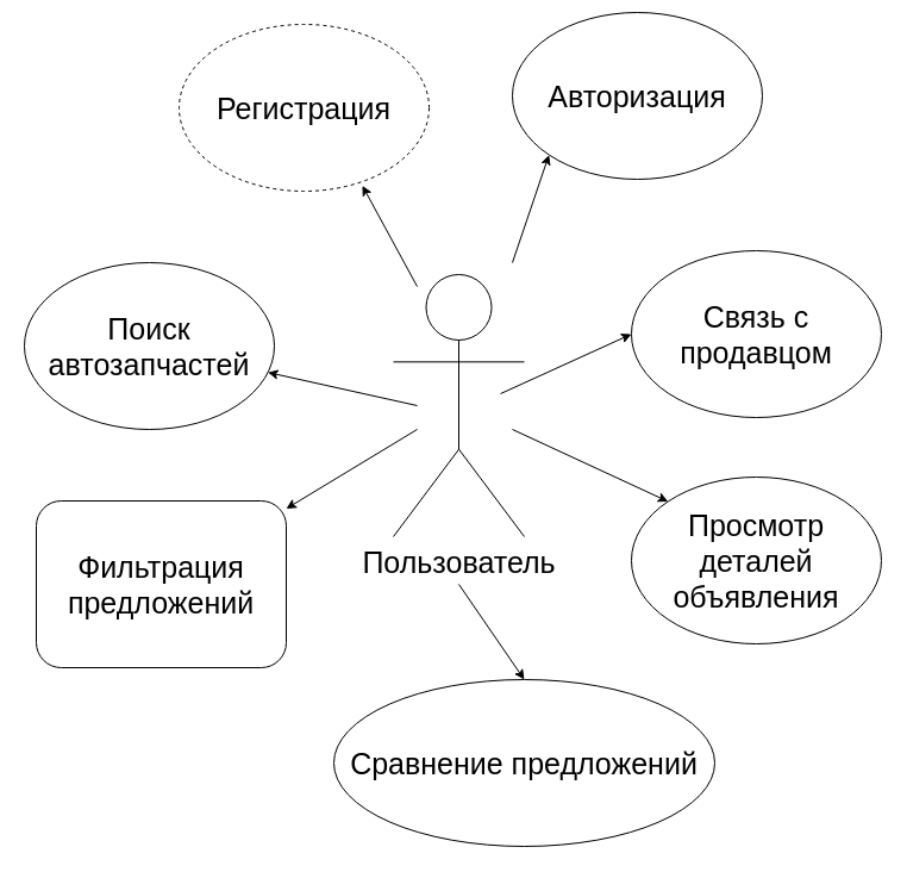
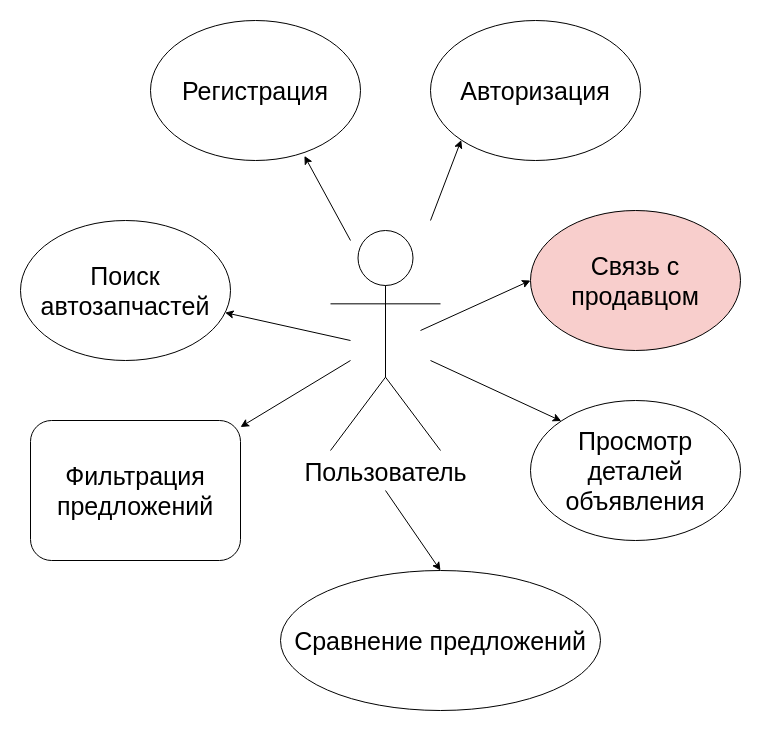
- <mxCell id="4" value="&lt;font style=&quot;font-size: 25px;&quot;&gt;Авторизация&lt;/font&gt;" style="ellipse;whiteSpace=wrap;html=1;" vertex="1" parent="1"><mxGeometry x="430" y="10" width="210" height="140" as="geometry" /></mxCell>
+ <mxCell id="4" value="&lt;font style=&quot;font-size: 25px;&quot;&gt;Авторизация&lt;/font&gt;" style="ellipse;whiteSpace=wrap;html=1;" vertex="1" parent="1"><mxGeometry x="430" y="20" width="210" height="140" as="geometry" /></mxCell>
- <mxCell id="3" value="&lt;font style=&quot;font-size: 25px;&quot;&gt;Регистрация&lt;/font&gt;" style="ellipse;whiteSpace=wrap;html=1;dashed=1;" vertex="1" parent="1"><mxGeometry x="150" y="20" width="210" height="140" as="geometry" /></mxCell>
+ <mxCell id="3" value="&lt;font style=&quot;font-size: 25px;&quot;&gt;Регистрация&lt;/font&gt;" style="ellipse;whiteSpace=wrap;html=1;" vertex="1" parent="1"><mxGeometry x="150" y="20" width="210" height="140" as="geometry" /></mxCell>
- <mxCell id="9" value="&lt;font style=&quot;font-size: 25px;&quot;&gt;Связь с продавцом&lt;/font&gt;" style="ellipse;whiteSpace=wrap;html=1;" vertex="1" parent="1"><mxGeometry x="530" y="210" width="210" height="140" as="geometry" /></mxCell>
+ <mxCell id="9" value="&lt;font style=&quot;font-size: 25px;&quot;&gt;Связь с продавцом&lt;/font&gt;" style="ellipse;whiteSpace=wrap;html=1;fillColor=#f8cecc;" vertex="1" parent="1"><mxGeometry x="530" y="210" width="210" height="140" as="geometry" /></mxCell>
